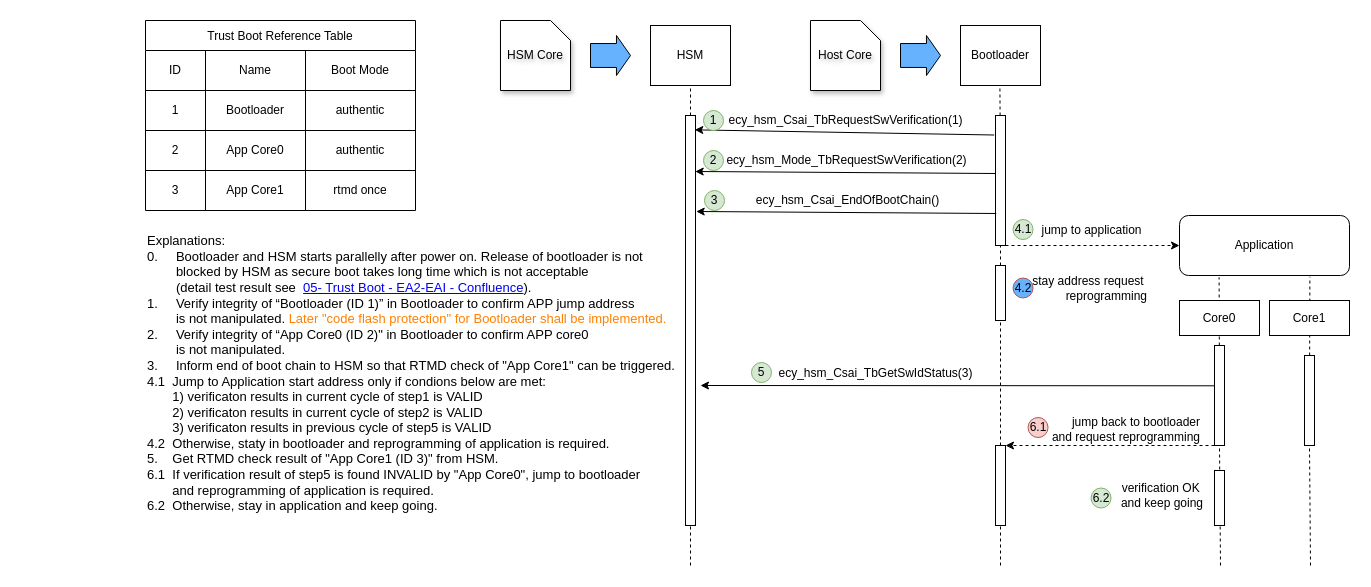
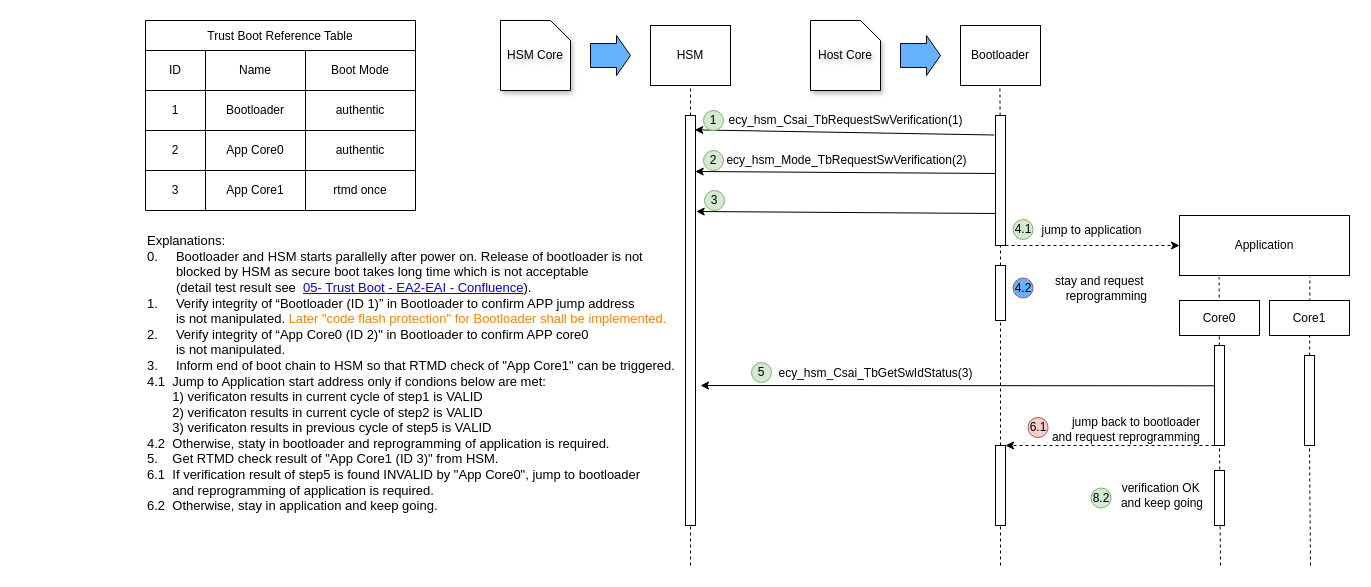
- <mxCell id="39" value="ecy_hsm_Csai_EndOfBootChain()" style="text;html=1;align=center;verticalAlign=middle;resizable=0;points=[];autosize=1;strokeColor=none;fillColor=none;" vertex="1" parent="1"><mxGeometry x="741.71" y="185" width="210" height="30" as="geometry" /></mxCell>
- <mxCell id="41" value="Application" style="whiteSpace=wrap;html=1;rounded=1;" vertex="1" parent="1"><mxGeometry x="1179" y="215" width="170" height="60" as="geometry" /></mxCell>
+ <mxCell id="41" value="Application" style="whiteSpace=wrap;html=1;rounded=0;" vertex="1" parent="1"><mxGeometry x="1179" y="215" width="170" height="60" as="geometry" /></mxCell>
- <mxCell id="65" value="stay address&amp;nbsp;&lt;span style=&quot;background-color: initial;&quot;&gt;request&amp;nbsp;&lt;/span&gt;&lt;div&gt;&lt;span style=&quot;background-color: initial;&quot;&gt;reprogramming&lt;/span&gt;&lt;/div&gt;" style="text;html=1;align=right;verticalAlign=middle;resizable=0;points=[];autosize=1;strokeColor=none;fillColor=none;" vertex="1" parent="1"><mxGeometry x="1027.56" y="267.5" width="120" height="40" as="geometry" /></mxCell>
+ <mxCell id="65" value="stay and&amp;nbsp;&lt;span style=&quot;background-color: initial;&quot;&gt;request&amp;nbsp;&lt;/span&gt;&lt;div&gt;&lt;span style=&quot;background-color: initial;&quot;&gt;reprogramming&lt;/span&gt;&lt;/div&gt;" style="text;html=1;align=right;verticalAlign=middle;resizable=0;points=[];autosize=1;strokeColor=none;fillColor=none;" vertex="1" parent="1"><mxGeometry x="1027.56" y="267.5" width="120" height="40" as="geometry" /></mxCell>
- <mxCell id="67" value="6.2" style="ellipse;whiteSpace=wrap;html=1;aspect=fixed;fillColor=#d5e8d4;strokeColor=#82b366;" vertex="1" parent="1"><mxGeometry x="1090.56" y="487.5" width="20" height="20" as="geometry" /></mxCell>
+ <mxCell id="67" value="8.2" style="ellipse;whiteSpace=wrap;html=1;aspect=fixed;fillColor=#d5e8d4;strokeColor=#82b366;" vertex="1" parent="1"><mxGeometry x="1090.56" y="487.5" width="20" height="20" as="geometry" /></mxCell>
